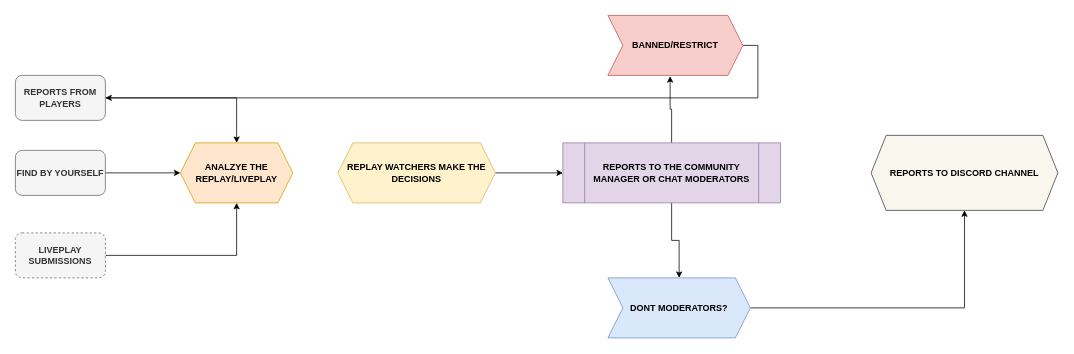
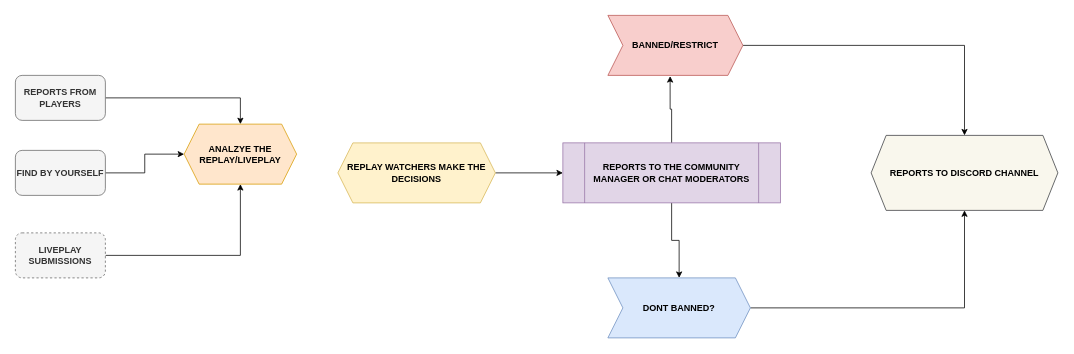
- <mxCell id="14" style="edgeStyle=orthogonalEdgeStyle;rounded=0;orthogonalLoop=1;jettySize=auto;html=1;exitX=1;exitY=0.5;exitDx=0;exitDy=0;fontStyle=1;" edge="1" parent="1" source="15" target="3"><mxGeometry relative="1" as="geometry" /></mxCell>
+ <mxCell id="14" style="edgeStyle=orthogonalEdgeStyle;rounded=0;orthogonalLoop=1;jettySize=auto;html=1;exitX=1;exitY=0.5;exitDx=0;exitDy=0;entryX=0.5;entryY=0;entryDx=0;entryDy=0;fontStyle=1" edge="1" parent="1" source="15" target="18"><mxGeometry relative="1" as="geometry" /></mxCell>
- <mxCell id="8" value="ANALZYE THE REPLAY/LIVEPLAY" style="shape=hexagon;perimeter=hexagonPerimeter2;whiteSpace=wrap;html=1;fixedSize=1;fontStyle=1;fillColor=#ffe6cc;strokeColor=#d79b00;" vertex="1" parent="1"><mxGeometry x="240" y="190" width="150" height="80" as="geometry" /></mxCell>
+ <mxCell id="8" value="ANALZYE THE REPLAY/LIVEPLAY" style="shape=hexagon;perimeter=hexagonPerimeter2;whiteSpace=wrap;html=1;fixedSize=1;fontStyle=1;fillColor=#ffe6cc;strokeColor=#d79b00;" vertex="1" parent="1"><mxGeometry x="245" y="165" width="150" height="80" as="geometry" /></mxCell>
- <mxCell id="17" value="DONT MODERATORS?" style="shape=step;perimeter=stepPerimeter;whiteSpace=wrap;html=1;fixedSize=1;fillColor=#dae8fc;strokeColor=#6c8ebf;fontStyle=1" vertex="1" parent="1"><mxGeometry x="810" y="370" width="190" height="80" as="geometry" /></mxCell>
+ <mxCell id="17" value="DONT BANNED?" style="shape=step;perimeter=stepPerimeter;whiteSpace=wrap;html=1;fixedSize=1;fillColor=#dae8fc;strokeColor=#6c8ebf;fontStyle=1" vertex="1" parent="1"><mxGeometry x="810" y="370" width="190" height="80" as="geometry" /></mxCell>
